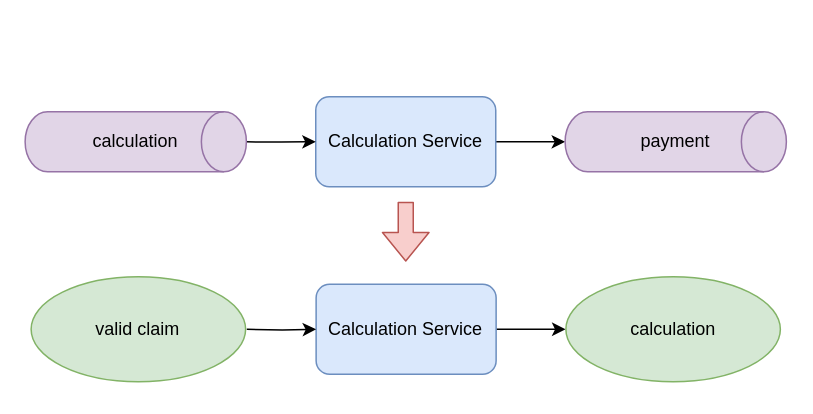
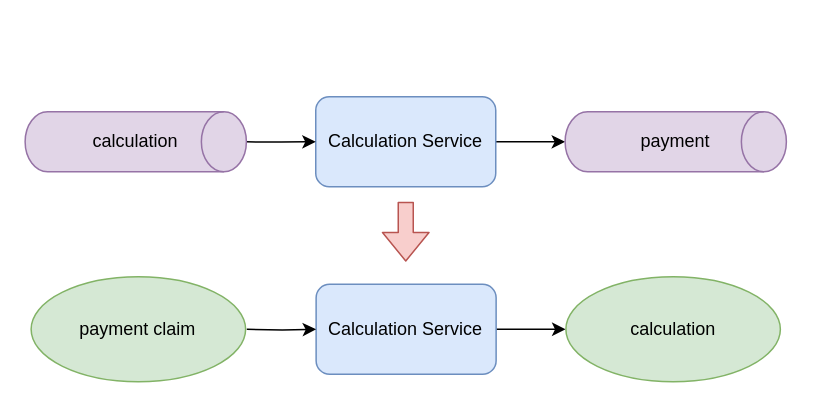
- <mxCell id="10" value="valid claim" style="ellipse;whiteSpace=wrap;html=1;fillColor=#d5e8d4;strokeColor=#82b366;" vertex="1" parent="1"><mxGeometry x="20.25" y="184" width="143" height="70" as="geometry" /></mxCell>
+ <mxCell id="10" value="payment claim" style="ellipse;whiteSpace=wrap;html=1;fillColor=#d5e8d4;strokeColor=#82b366;" vertex="1" parent="1"><mxGeometry x="20.25" y="184" width="143" height="70" as="geometry" /></mxCell>
